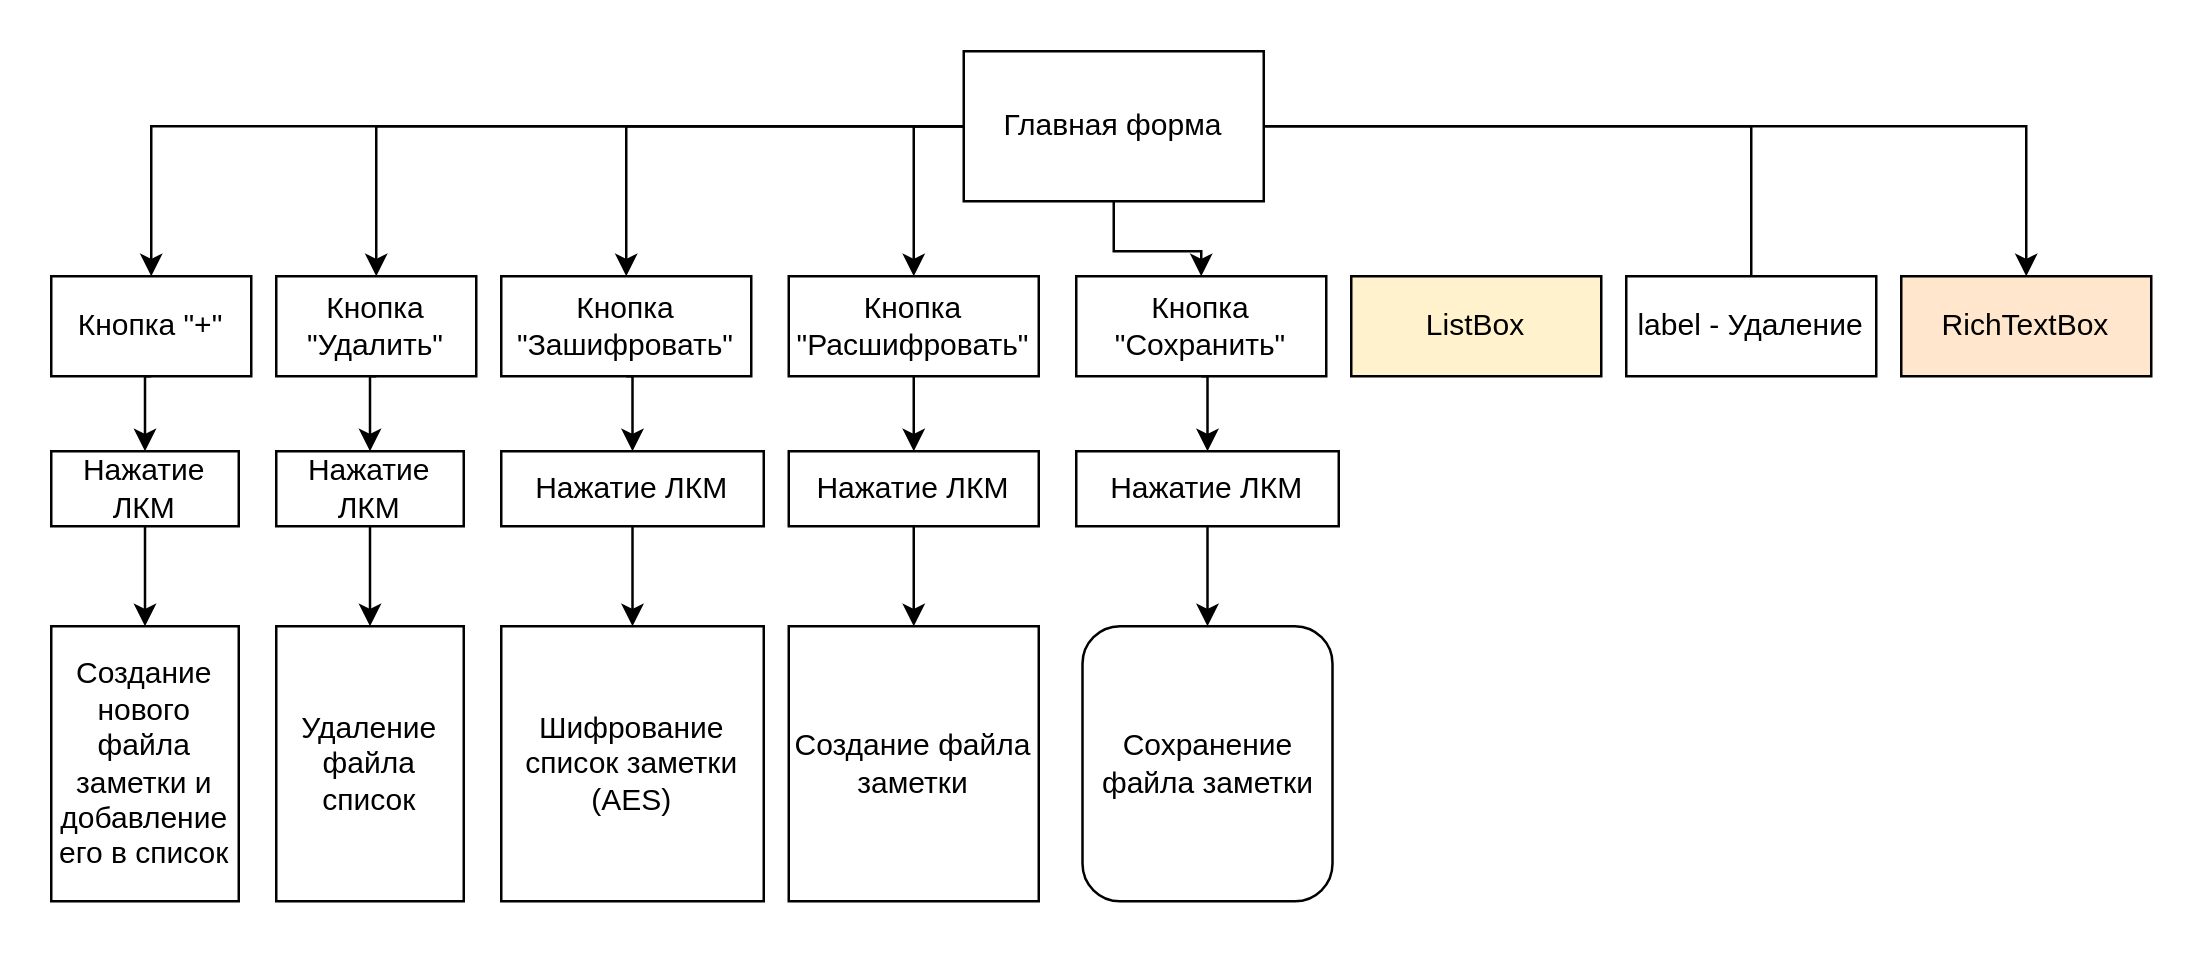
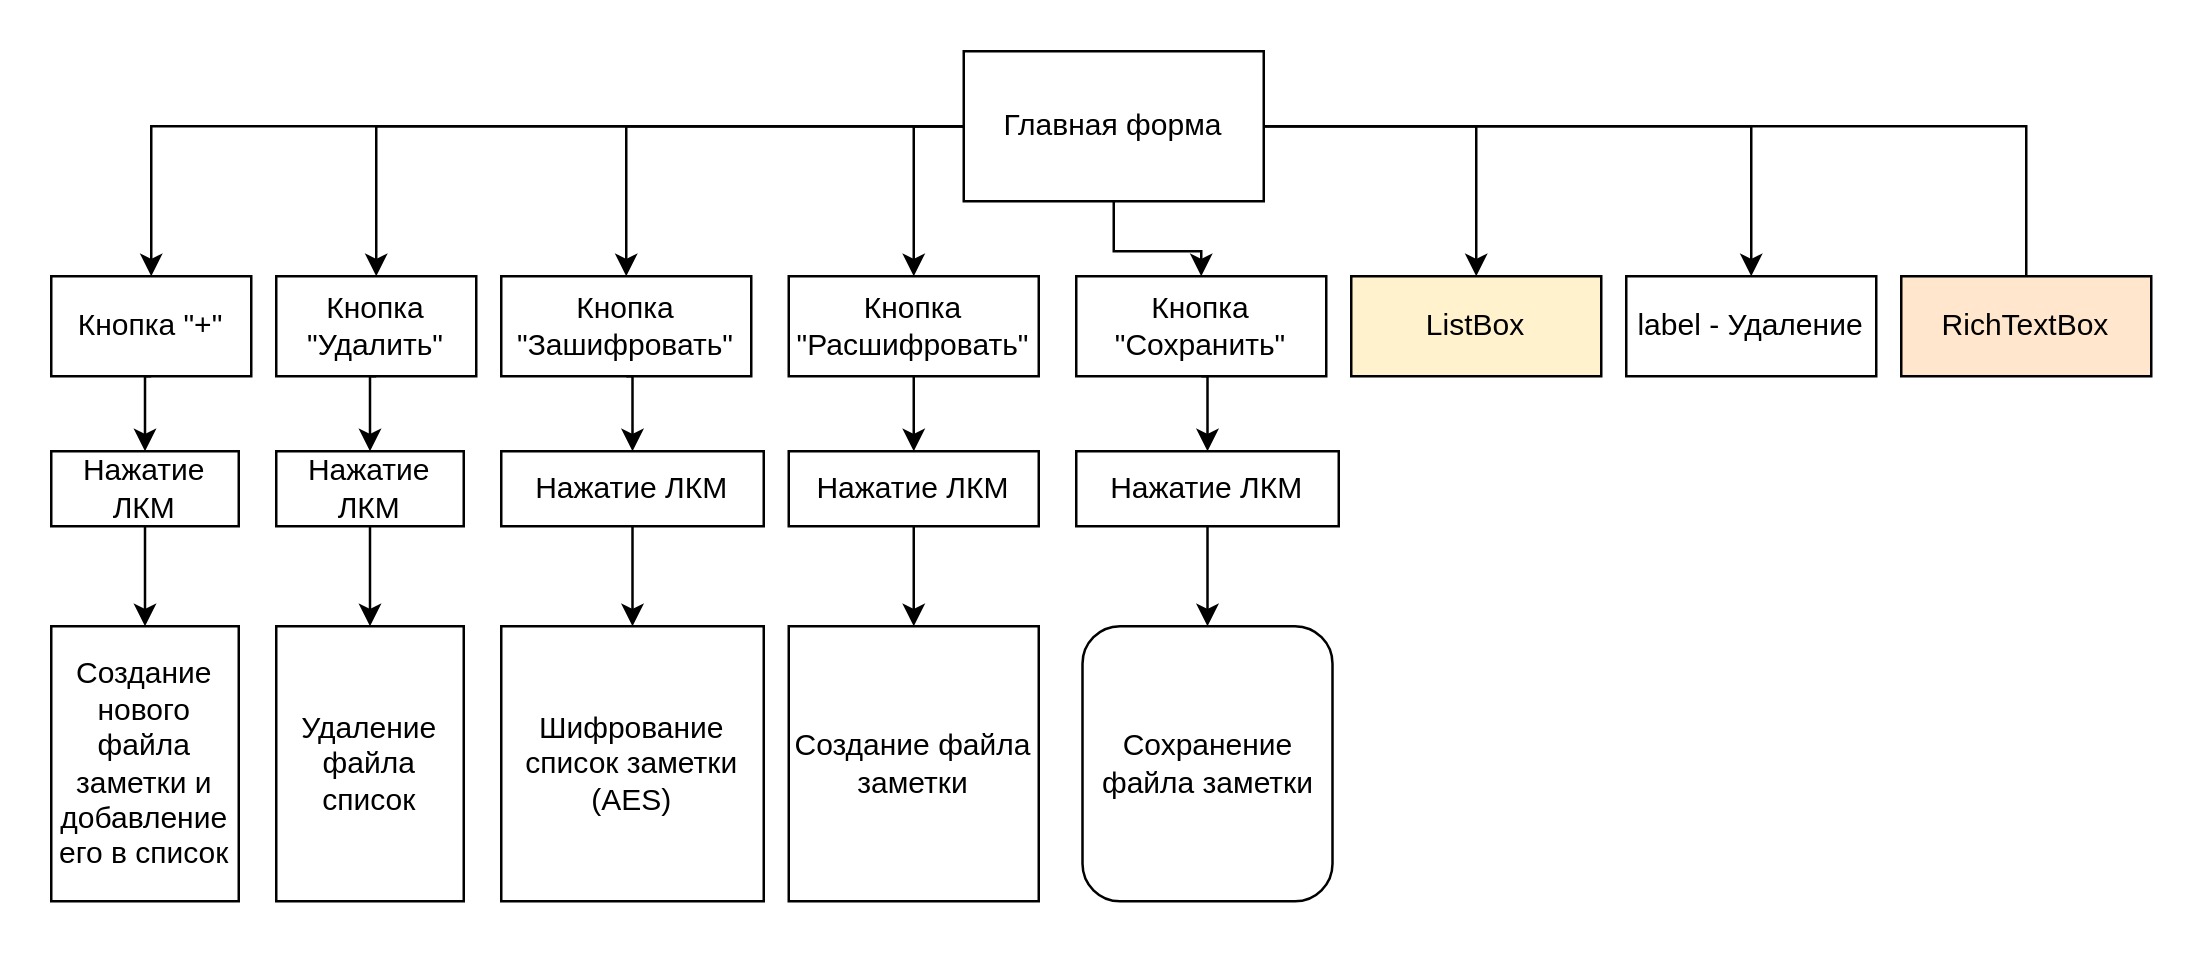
+ <mxCell id="7" style="edgeStyle=orthogonalEdgeStyle;rounded=0;orthogonalLoop=1;jettySize=auto;html=1;exitX=1;exitY=0.5;exitDx=0;exitDy=0;entryX=0.5;entryY=0;entryDx=0;entryDy=0;" parent="1" source="10" target="21" edge="1"><mxGeometry relative="1" as="geometry" /></mxCell>
- <mxCell id="9" style="edgeStyle=orthogonalEdgeStyle;rounded=0;orthogonalLoop=1;jettySize=auto;html=1;exitX=1;exitY=0.5;exitDx=0;exitDy=0;entryX=0.5;entryY=0;entryDx=0;entryDy=0;" parent="1" source="10" target="23" edge="1"><mxGeometry relative="1" as="geometry" /></mxCell>
+ <mxCell id="9" style="edgeStyle=orthogonalEdgeStyle;rounded=0;orthogonalLoop=1;jettySize=auto;html=1;exitX=1;exitY=0.5;exitDx=0;exitDy=0;entryX=0.5;entryY=0;entryDx=0;entryDy=0;endArrow=none;" parent="1" source="10" target="23" edge="1"><mxGeometry relative="1" as="geometry" /></mxCell>
- <mxCell id="8" style="edgeStyle=orthogonalEdgeStyle;rounded=0;orthogonalLoop=1;jettySize=auto;html=1;exitX=1;exitY=0.5;exitDx=0;exitDy=0;entryX=0.5;entryY=0;entryDx=0;entryDy=0;endArrow=none;" parent="1" source="10" target="22" edge="1"><mxGeometry relative="1" as="geometry" /></mxCell>
+ <mxCell id="8" style="edgeStyle=orthogonalEdgeStyle;rounded=0;orthogonalLoop=1;jettySize=auto;html=1;exitX=1;exitY=0.5;exitDx=0;exitDy=0;entryX=0.5;entryY=0;entryDx=0;entryDy=0;" parent="1" source="10" target="22" edge="1"><mxGeometry relative="1" as="geometry" /></mxCell>
